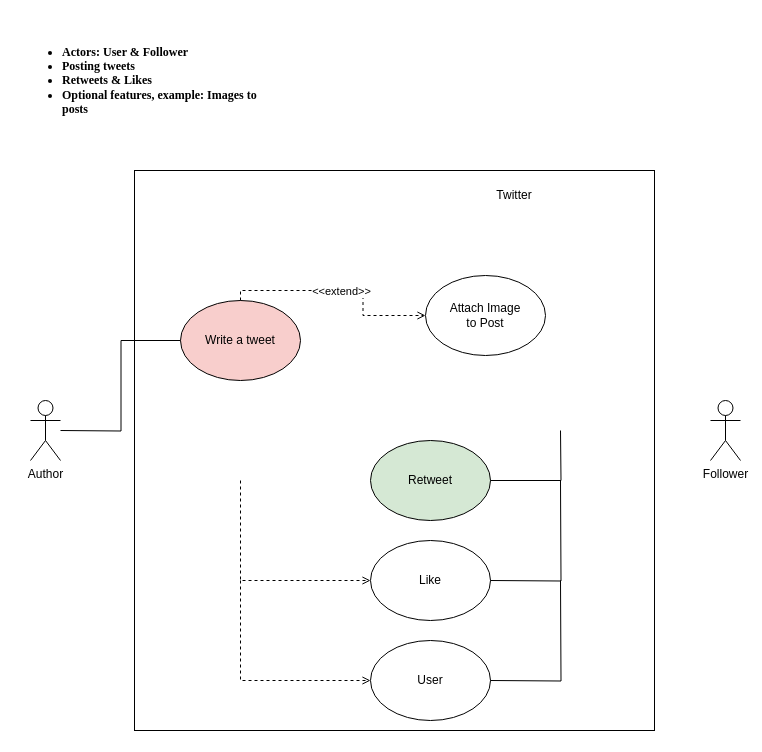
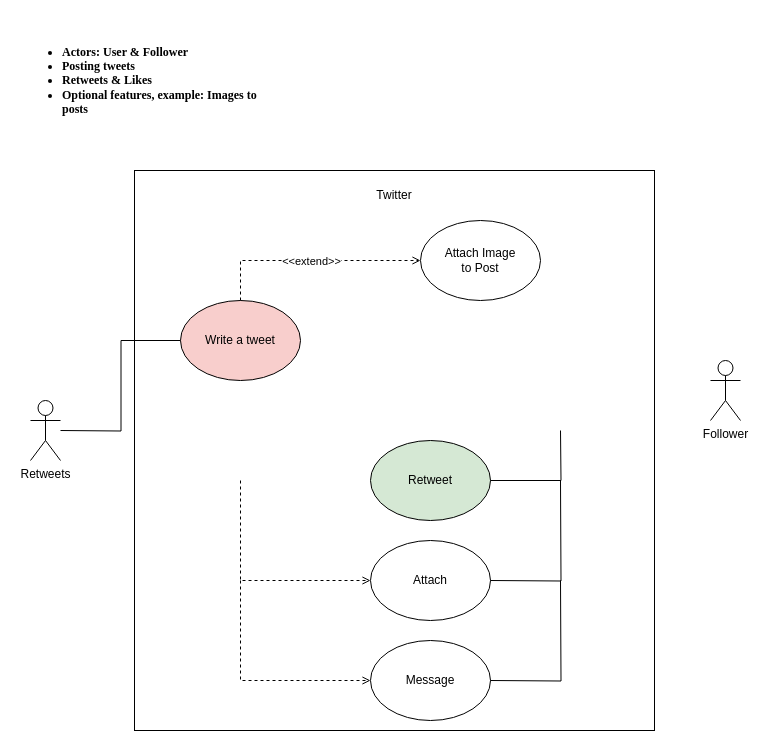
- <mxCell id="19" value="Twitter" style="text;html=1;strokeColor=none;fillColor=none;align=center;verticalAlign=middle;whiteSpace=wrap;rounded=0;" vertex="1" parent="1"><mxGeometry x="484" y="180" width="60" height="30" as="geometry" /></mxCell>
+ <mxCell id="19" value="Twitter" style="text;html=1;strokeColor=none;fillColor=none;align=center;verticalAlign=middle;whiteSpace=wrap;rounded=0;" vertex="1" parent="1"><mxGeometry x="364" y="180" width="60" height="30" as="geometry" /></mxCell>
- <mxCell id="8" value="Attach Image&lt;br&gt;to Post" style="ellipse;whiteSpace=wrap;html=1;" vertex="1" parent="1"><mxGeometry x="425" y="275" width="120" height="80" as="geometry" /></mxCell>
+ <mxCell id="8" value="Attach Image&lt;br&gt;to Post" style="ellipse;whiteSpace=wrap;html=1;" vertex="1" parent="1"><mxGeometry x="420" y="220" width="120" height="80" as="geometry" /></mxCell>
- <mxCell id="5" value="Follower" style="shape=umlActor;verticalLabelPosition=bottom;verticalAlign=top;html=1;outlineConnect=0;" vertex="1" parent="1"><mxGeometry x="710" y="400" width="30" height="60" as="geometry" /></mxCell>
+ <mxCell id="5" value="Follower" style="shape=umlActor;verticalLabelPosition=bottom;verticalAlign=top;html=1;outlineConnect=0;" vertex="1" parent="1"><mxGeometry x="710" y="360" width="30" height="60" as="geometry" /></mxCell>
- <mxCell id="4" value="Author" style="shape=umlActor;verticalLabelPosition=bottom;verticalAlign=top;html=1;outlineConnect=0;" vertex="1" parent="1"><mxGeometry x="30" y="400" width="30" height="60" as="geometry" /></mxCell>
+ <mxCell id="4" value="Retweets" style="shape=umlActor;verticalLabelPosition=bottom;verticalAlign=top;html=1;outlineConnect=0;" vertex="1" parent="1"><mxGeometry x="30" y="400" width="30" height="60" as="geometry" /></mxCell>
- <mxCell id="12" value="Like" style="ellipse;whiteSpace=wrap;html=1;" vertex="1" parent="1"><mxGeometry x="370" y="540" width="120" height="80" as="geometry" /></mxCell>
+ <mxCell id="12" value="Attach" style="ellipse;whiteSpace=wrap;html=1;" vertex="1" parent="1"><mxGeometry x="370" y="540" width="120" height="80" as="geometry" /></mxCell>
- <mxCell id="13" value="User" style="ellipse;whiteSpace=wrap;html=1;" vertex="1" parent="1"><mxGeometry x="370" y="640" width="120" height="80" as="geometry" /></mxCell>
+ <mxCell id="13" value="Message" style="ellipse;whiteSpace=wrap;html=1;" vertex="1" parent="1"><mxGeometry x="370" y="640" width="120" height="80" as="geometry" /></mxCell>
